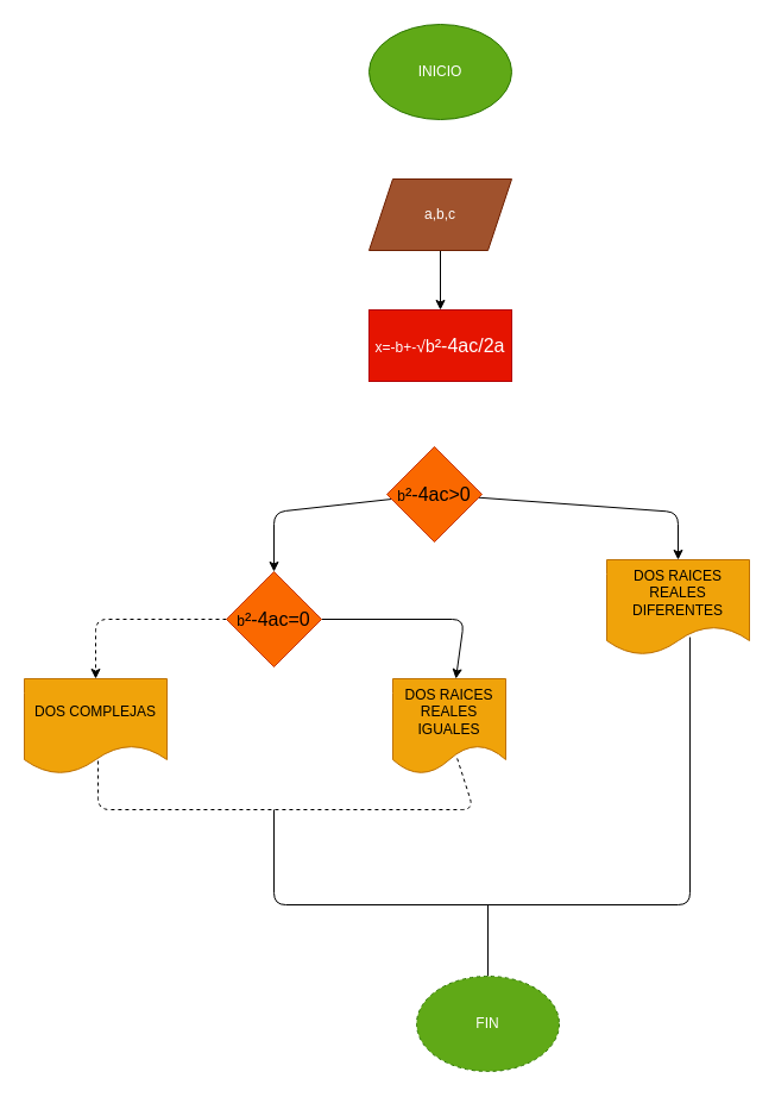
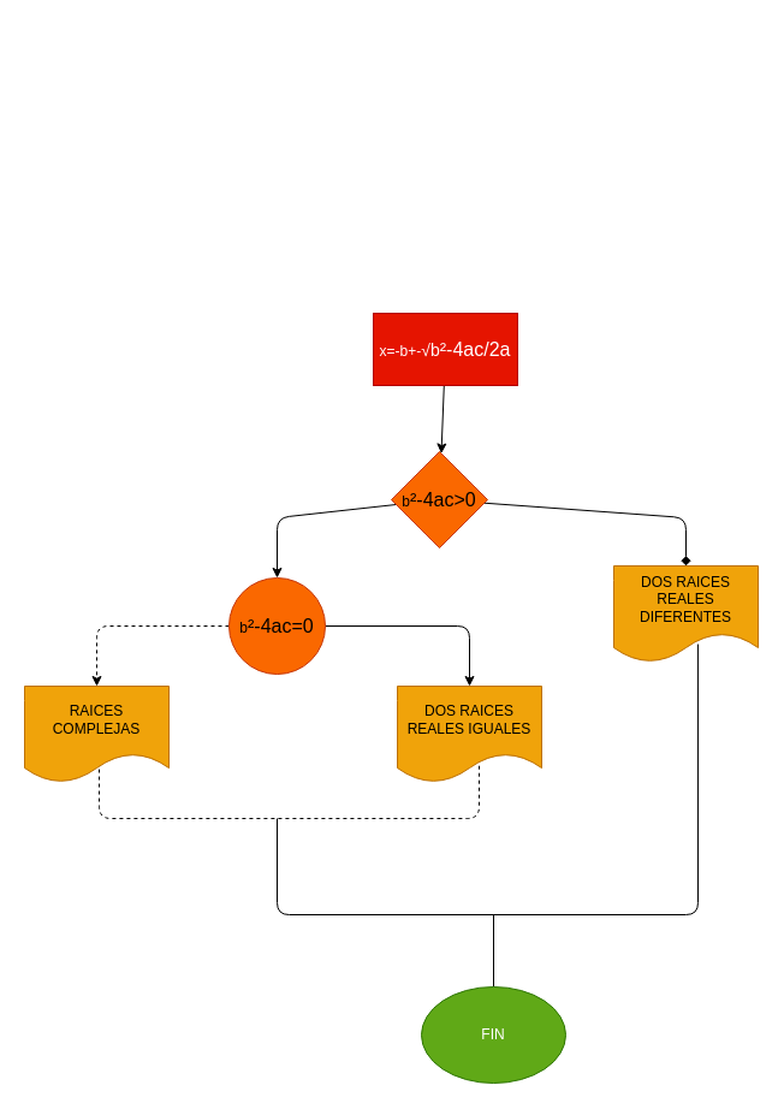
- <mxCell id="2" value="INICIO" style="ellipse;whiteSpace=wrap;html=1;fillColor=#60a917;fontColor=#ffffff;strokeColor=#2D7600;" vertex="1" parent="1"><mxGeometry x="310" y="20" width="120" height="80" as="geometry" /></mxCell>
- <mxCell id="4" value="a,b,c" style="shape=parallelogram;perimeter=parallelogramPerimeter;whiteSpace=wrap;html=1;fixedSize=1;fillColor=#a0522d;fontColor=#ffffff;strokeColor=#6D1F00;" vertex="1" parent="1"><mxGeometry x="310" y="150" width="120" height="60" as="geometry" /></mxCell>
- <mxCell id="3" value="" style="edgeStyle=none;html=1;" edge="1" parent="1" source="4" target="6"><mxGeometry relative="1" as="geometry" /></mxCell>
+ <mxCell id="5" value="" style="edgeStyle=none;html=1;" edge="1" parent="1" source="6" target="9"><mxGeometry relative="1" as="geometry" /></mxCell>
- <mxCell id="7" value="" style="edgeStyle=none;html=1;" edge="1" parent="1" source="9" target="10"><mxGeometry relative="1" as="geometry"><Array as="points"><mxPoint x="570" y="430" /></Array></mxGeometry></mxCell>
+ <mxCell id="7" value="" style="edgeStyle=none;html=1;endArrow=diamond;" edge="1" parent="1" source="9" target="10"><mxGeometry relative="1" as="geometry"><Array as="points"><mxPoint x="570" y="430" /></Array></mxGeometry></mxCell>
- <mxCell id="13" value="&lt;span&gt;b&lt;/span&gt;&lt;span style=&quot;font-family: &amp;#34;arial&amp;#34; , sans-serif ; font-size: 16px ; text-align: left&quot;&gt;²-4ac=0&lt;/span&gt;" style="rhombus;whiteSpace=wrap;html=1;fillColor=#fa6800;fontColor=#000000;strokeColor=#C73500;" vertex="1" parent="1"><mxGeometry x="190" y="480" width="80" height="80" as="geometry" /></mxCell>
+ <mxCell id="13" value="&lt;span&gt;b&lt;/span&gt;&lt;span style=&quot;font-family: &amp;#34;arial&amp;#34; , sans-serif ; font-size: 16px ; text-align: left&quot;&gt;²-4ac=0&lt;/span&gt;" style="ellipse;whiteSpace=wrap;html=1;fillColor=#fa6800;fontColor=#000000;strokeColor=#C73500;" vertex="1" parent="1"><mxGeometry x="190" y="480" width="80" height="80" as="geometry" /></mxCell>
- <mxCell id="15" value="DOS COMPLEJAS" style="shape=document;whiteSpace=wrap;html=1;boundedLbl=1;fillColor=#f0a30a;fontColor=#000000;strokeColor=#BD7000;" vertex="1" parent="1"><mxGeometry x="20" y="570" width="120" height="80" as="geometry" /></mxCell>
+ <mxCell id="15" value="RAICES COMPLEJAS" style="shape=document;whiteSpace=wrap;html=1;boundedLbl=1;fillColor=#f0a30a;fontColor=#000000;strokeColor=#BD7000;" vertex="1" parent="1"><mxGeometry x="20" y="570" width="120" height="80" as="geometry" /></mxCell>
- <mxCell id="14" value="DOS RAICES REALES IGUALES" style="shape=document;whiteSpace=wrap;html=1;boundedLbl=1;fillColor=#f0a30a;fontColor=#000000;strokeColor=#BD7000;" vertex="1" parent="1"><mxGeometry x="330" y="570" width="95" height="80" as="geometry" /></mxCell>
+ <mxCell id="14" value="DOS RAICES REALES IGUALES" style="shape=document;whiteSpace=wrap;html=1;boundedLbl=1;fillColor=#f0a30a;fontColor=#000000;strokeColor=#BD7000;" vertex="1" parent="1"><mxGeometry x="330" y="570" width="120" height="80" as="geometry" /></mxCell>
- <mxCell id="19" value="FIN" style="ellipse;whiteSpace=wrap;html=1;fillColor=#60a917;fontColor=#ffffff;strokeColor=#2D7600;dashed=1;" vertex="1" parent="1"><mxGeometry x="350" y="820" width="120" height="80" as="geometry" /></mxCell>
+ <mxCell id="19" value="FIN" style="ellipse;whiteSpace=wrap;html=1;fillColor=#60a917;fontColor=#ffffff;strokeColor=#2D7600;" vertex="1" parent="1"><mxGeometry x="350" y="820" width="120" height="80" as="geometry" /></mxCell>
